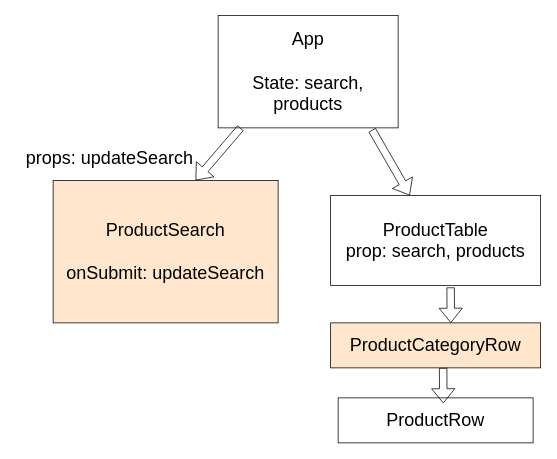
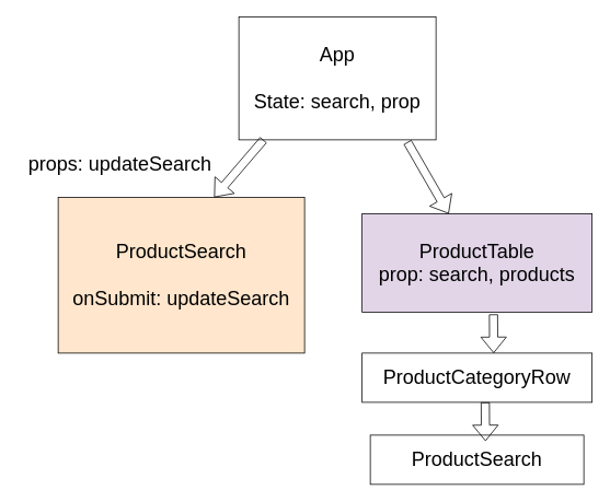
- <mxCell id="2" value="&lt;font style=&quot;font-size: 24px;&quot;&gt;App&lt;br&gt;&lt;br&gt;State: search, products&lt;br&gt;&lt;/font&gt;" style="rounded=0;whiteSpace=wrap;html=1;" vertex="1" parent="1"><mxGeometry x="290" y="20" width="240" height="150" as="geometry" /></mxCell>
+ <mxCell id="2" value="&lt;font style=&quot;font-size: 24px;&quot;&gt;App&lt;br&gt;&lt;br&gt;State: search, prop&lt;br&gt;&lt;/font&gt;" style="rounded=0;whiteSpace=wrap;html=1;" vertex="1" parent="1"><mxGeometry x="290" y="20" width="240" height="150" as="geometry" /></mxCell>
- <mxCell id="11" value="props: updateSearch" style="text;html=1;align=center;verticalAlign=middle;resizable=0;points=[];autosize=1;strokeColor=none;fillColor=none;fontSize=24;" vertex="1" parent="1"><mxGeometry x="20" y="190" width="250" height="40" as="geometry" /></mxCell>
+ <mxCell id="11" value="props: updateSearch" style="text;html=1;align=center;verticalAlign=middle;resizable=0;points=[];autosize=1;strokeColor=none;fillColor=none;fontSize=24;" vertex="1" parent="1"><mxGeometry x="20" y="180" width="250" height="40" as="geometry" /></mxCell>
- <mxCell id="4" value="&lt;span style=&quot;font-size: 24px;&quot;&gt;ProductTable&lt;br&gt;prop: search, products&lt;br&gt;&lt;/span&gt;" style="rounded=0;whiteSpace=wrap;html=1;" vertex="1" parent="1"><mxGeometry x="440" y="260" width="280" height="120" as="geometry" /></mxCell>
+ <mxCell id="4" value="&lt;span style=&quot;font-size: 24px;&quot;&gt;ProductTable&lt;br&gt;prop: search, products&lt;br&gt;&lt;/span&gt;" style="rounded=0;whiteSpace=wrap;html=1;fillColor=#e1d5e7;" vertex="1" parent="1"><mxGeometry x="440" y="260" width="280" height="120" as="geometry" /></mxCell>
- <mxCell id="5" value="&lt;font style=&quot;font-size: 24px;&quot;&gt;ProductCategoryRow&lt;/font&gt;" style="rounded=0;whiteSpace=wrap;html=1;fillColor=#ffe6cc;" vertex="1" parent="1"><mxGeometry x="440" y="430" width="280" height="60" as="geometry" /></mxCell>
+ <mxCell id="5" value="&lt;font style=&quot;font-size: 24px;&quot;&gt;ProductCategoryRow&lt;/font&gt;" style="rounded=0;whiteSpace=wrap;html=1;" vertex="1" parent="1"><mxGeometry x="440" y="430" width="280" height="60" as="geometry" /></mxCell>
- <mxCell id="6" value="&lt;font style=&quot;font-size: 24px;&quot;&gt;ProductRow&lt;/font&gt;" style="rounded=0;whiteSpace=wrap;html=1;" vertex="1" parent="1"><mxGeometry x="450" y="530" width="260" height="60" as="geometry" /></mxCell>
+ <mxCell id="6" value="&lt;font style=&quot;font-size: 24px;&quot;&gt;ProductSearch&lt;/font&gt;" style="rounded=0;whiteSpace=wrap;html=1;" vertex="1" parent="1"><mxGeometry x="450" y="530" width="260" height="60" as="geometry" /></mxCell>
